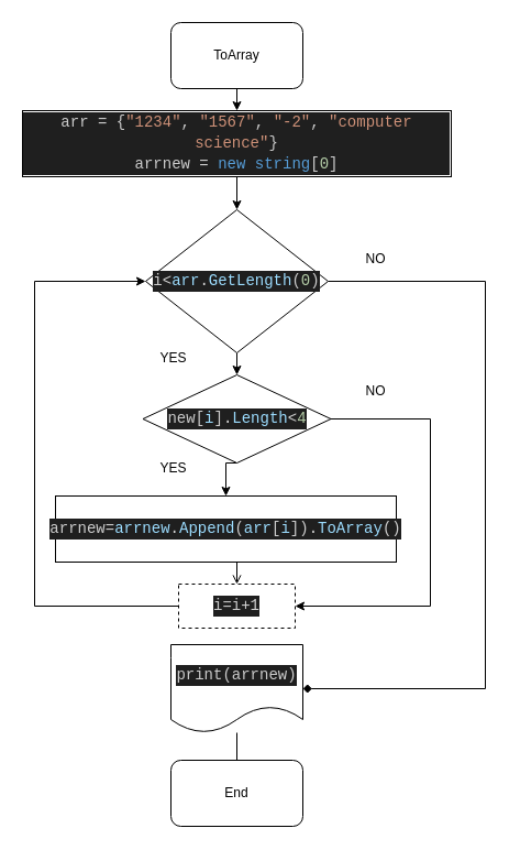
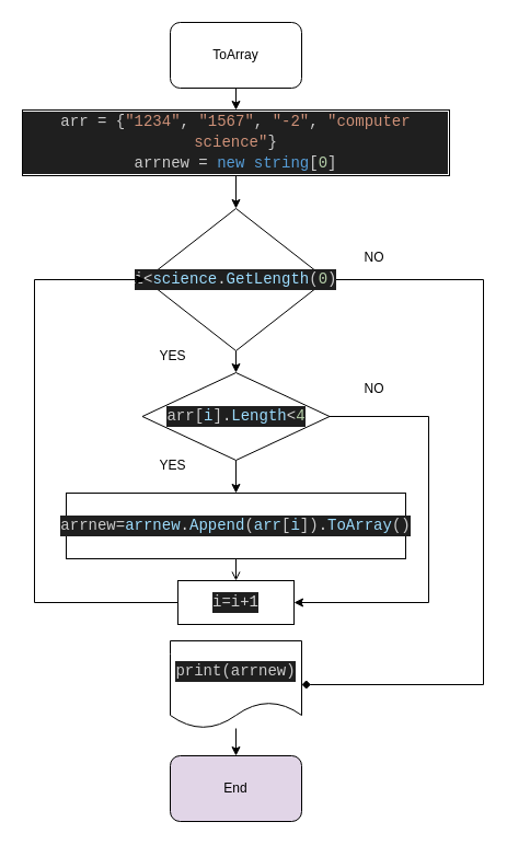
- <mxCell id="4" value="&lt;div style=&quot;color: rgb(204, 204, 204); background-color: rgb(31, 31, 31); font-family: Consolas, &amp;quot;Courier New&amp;quot;, monospace; font-size: 14px; line-height: 19px;&quot;&gt;i&lt;span style=&quot;color: #d4d4d4;&quot;&gt;&amp;lt;&lt;/span&gt;&lt;span style=&quot;color: #9cdcfe;&quot;&gt;arr&lt;/span&gt;&lt;span style=&quot;color: #d4d4d4;&quot;&gt;.&lt;/span&gt;&lt;span style=&quot;color: #9cdcfe;&quot;&gt;GetLength&lt;/span&gt;(&lt;span style=&quot;color: #b5cea8;&quot;&gt;0&lt;/span&gt;)&lt;/div&gt;" style="rhombus;whiteSpace=wrap;html=1;" vertex="1" parent="1"><mxGeometry x="132" y="190" width="166" height="130" as="geometry" /></mxCell>
+ <mxCell id="4" value="&lt;div style=&quot;color: rgb(204, 204, 204); background-color: rgb(31, 31, 31); font-family: Consolas, &amp;quot;Courier New&amp;quot;, monospace; font-size: 14px; line-height: 19px;&quot;&gt;i&lt;span style=&quot;color: #d4d4d4;&quot;&gt;&amp;lt;&lt;/span&gt;&lt;span style=&quot;color: #9cdcfe;&quot;&gt;science&lt;/span&gt;&lt;span style=&quot;color: #d4d4d4;&quot;&gt;.&lt;/span&gt;&lt;span style=&quot;color: #9cdcfe;&quot;&gt;GetLength&lt;/span&gt;(&lt;span style=&quot;color: #b5cea8;&quot;&gt;0&lt;/span&gt;)&lt;/div&gt;" style="rhombus;whiteSpace=wrap;html=1;" vertex="1" parent="1"><mxGeometry x="132" y="190" width="166" height="130" as="geometry" /></mxCell>
- <mxCell id="12" value="&lt;div style=&quot;color: rgb(204, 204, 204); background-color: rgb(31, 31, 31); font-family: Consolas, &amp;quot;Courier New&amp;quot;, monospace; font-size: 14px; line-height: 19px;&quot;&gt;new[&lt;span style=&quot;color: #9cdcfe;&quot;&gt;i&lt;/span&gt;]&lt;span style=&quot;color: #d4d4d4;&quot;&gt;.&lt;/span&gt;&lt;span style=&quot;color: #9cdcfe;&quot;&gt;Length&lt;/span&gt;&lt;span style=&quot;color: #d4d4d4;&quot;&gt;&amp;lt;&lt;/span&gt;&lt;span style=&quot;color: #b5cea8;&quot;&gt;4&lt;/span&gt;&lt;/div&gt;" style="rhombus;whiteSpace=wrap;html=1;" vertex="1" parent="1"><mxGeometry x="129.5" y="340" width="171" height="80" as="geometry" /></mxCell>
+ <mxCell id="12" value="&lt;div style=&quot;color: rgb(204, 204, 204); background-color: rgb(31, 31, 31); font-family: Consolas, &amp;quot;Courier New&amp;quot;, monospace; font-size: 14px; line-height: 19px;&quot;&gt;arr[&lt;span style=&quot;color: #9cdcfe;&quot;&gt;i&lt;/span&gt;]&lt;span style=&quot;color: #d4d4d4;&quot;&gt;.&lt;/span&gt;&lt;span style=&quot;color: #9cdcfe;&quot;&gt;Length&lt;/span&gt;&lt;span style=&quot;color: #d4d4d4;&quot;&gt;&amp;lt;&lt;/span&gt;&lt;span style=&quot;color: #b5cea8;&quot;&gt;4&lt;/span&gt;&lt;/div&gt;" style="rhombus;whiteSpace=wrap;html=1;" vertex="1" parent="1"><mxGeometry x="129.5" y="340" width="171" height="80" as="geometry" /></mxCell>
- <mxCell id="14" value="&lt;div style=&quot;color: rgb(204, 204, 204); background-color: rgb(31, 31, 31); font-family: Consolas, &amp;quot;Courier New&amp;quot;, monospace; font-size: 14px; line-height: 19px;&quot;&gt;arrnew&lt;span style=&quot;color: #d4d4d4;&quot;&gt;=&lt;/span&gt;&lt;span style=&quot;color: #9cdcfe;&quot;&gt;arrnew&lt;/span&gt;&lt;span style=&quot;color: #d4d4d4;&quot;&gt;.&lt;/span&gt;&lt;span style=&quot;color: #9cdcfe;&quot;&gt;Append&lt;/span&gt;(&lt;span style=&quot;color: #9cdcfe;&quot;&gt;arr&lt;/span&gt;[&lt;span style=&quot;color: #9cdcfe;&quot;&gt;i&lt;/span&gt;])&lt;span style=&quot;color: #d4d4d4;&quot;&gt;.&lt;/span&gt;&lt;span style=&quot;color: #9cdcfe;&quot;&gt;ToArray&lt;/span&gt;()&lt;/div&gt;" style="rounded=0;whiteSpace=wrap;html=1;" vertex="1" parent="1"><mxGeometry x="50" y="450" width="310" height="60" as="geometry" /></mxCell>
+ <mxCell id="14" value="&lt;div style=&quot;color: rgb(204, 204, 204); background-color: rgb(31, 31, 31); font-family: Consolas, &amp;quot;Courier New&amp;quot;, monospace; font-size: 14px; line-height: 19px;&quot;&gt;arrnew&lt;span style=&quot;color: #d4d4d4;&quot;&gt;=&lt;/span&gt;&lt;span style=&quot;color: #9cdcfe;&quot;&gt;arrnew&lt;/span&gt;&lt;span style=&quot;color: #d4d4d4;&quot;&gt;.&lt;/span&gt;&lt;span style=&quot;color: #9cdcfe;&quot;&gt;Append&lt;/span&gt;(&lt;span style=&quot;color: #9cdcfe;&quot;&gt;arr&lt;/span&gt;[&lt;span style=&quot;color: #9cdcfe;&quot;&gt;i&lt;/span&gt;])&lt;span style=&quot;color: #d4d4d4;&quot;&gt;.&lt;/span&gt;&lt;span style=&quot;color: #9cdcfe;&quot;&gt;ToArray&lt;/span&gt;()&lt;/div&gt;" style="rounded=0;whiteSpace=wrap;html=1;" vertex="1" parent="1"><mxGeometry x="60" y="450" width="310" height="60" as="geometry" /></mxCell>
- <mxCell id="18" value="&lt;div style=&quot;color: rgb(204, 204, 204); background-color: rgb(31, 31, 31); font-family: Consolas, &amp;quot;Courier New&amp;quot;, monospace; font-size: 14px; line-height: 19px;&quot;&gt;i=i&lt;span style=&quot;color: #d4d4d4;&quot;&gt;+1&lt;/span&gt;&lt;/div&gt;" style="rounded=0;whiteSpace=wrap;html=1;dashed=1;" vertex="1" parent="1"><mxGeometry x="162" y="530" width="106" height="40" as="geometry" /></mxCell>
+ <mxCell id="18" value="&lt;div style=&quot;color: rgb(204, 204, 204); background-color: rgb(31, 31, 31); font-family: Consolas, &amp;quot;Courier New&amp;quot;, monospace; font-size: 14px; line-height: 19px;&quot;&gt;i=i&lt;span style=&quot;color: #d4d4d4;&quot;&gt;+1&lt;/span&gt;&lt;/div&gt;" style="rounded=0;whiteSpace=wrap;html=1;" vertex="1" parent="1"><mxGeometry x="162" y="530" width="106" height="40" as="geometry" /></mxCell>
- <mxCell id="15" style="edgeStyle=orthogonalEdgeStyle;rounded=0;orthogonalLoop=1;jettySize=auto;html=1;entryX=0.5;entryY=0;entryDx=0;entryDy=0;endArrow=none;" edge="1" parent="1" source="16" target="7"><mxGeometry relative="1" as="geometry" /></mxCell>
+ <mxCell id="15" style="edgeStyle=orthogonalEdgeStyle;rounded=0;orthogonalLoop=1;jettySize=auto;html=1;entryX=0.5;entryY=0;entryDx=0;entryDy=0;" edge="1" parent="1" source="16" target="7"><mxGeometry relative="1" as="geometry" /></mxCell>
- <mxCell id="7" value="End" style="rounded=1;whiteSpace=wrap;html=1;" vertex="1" parent="1"><mxGeometry x="155" y="690" width="120" height="60" as="geometry" /></mxCell>
+ <mxCell id="7" value="End" style="rounded=1;whiteSpace=wrap;html=1;fillColor=#e1d5e7;" vertex="1" parent="1"><mxGeometry x="155" y="690" width="120" height="60" as="geometry" /></mxCell>
